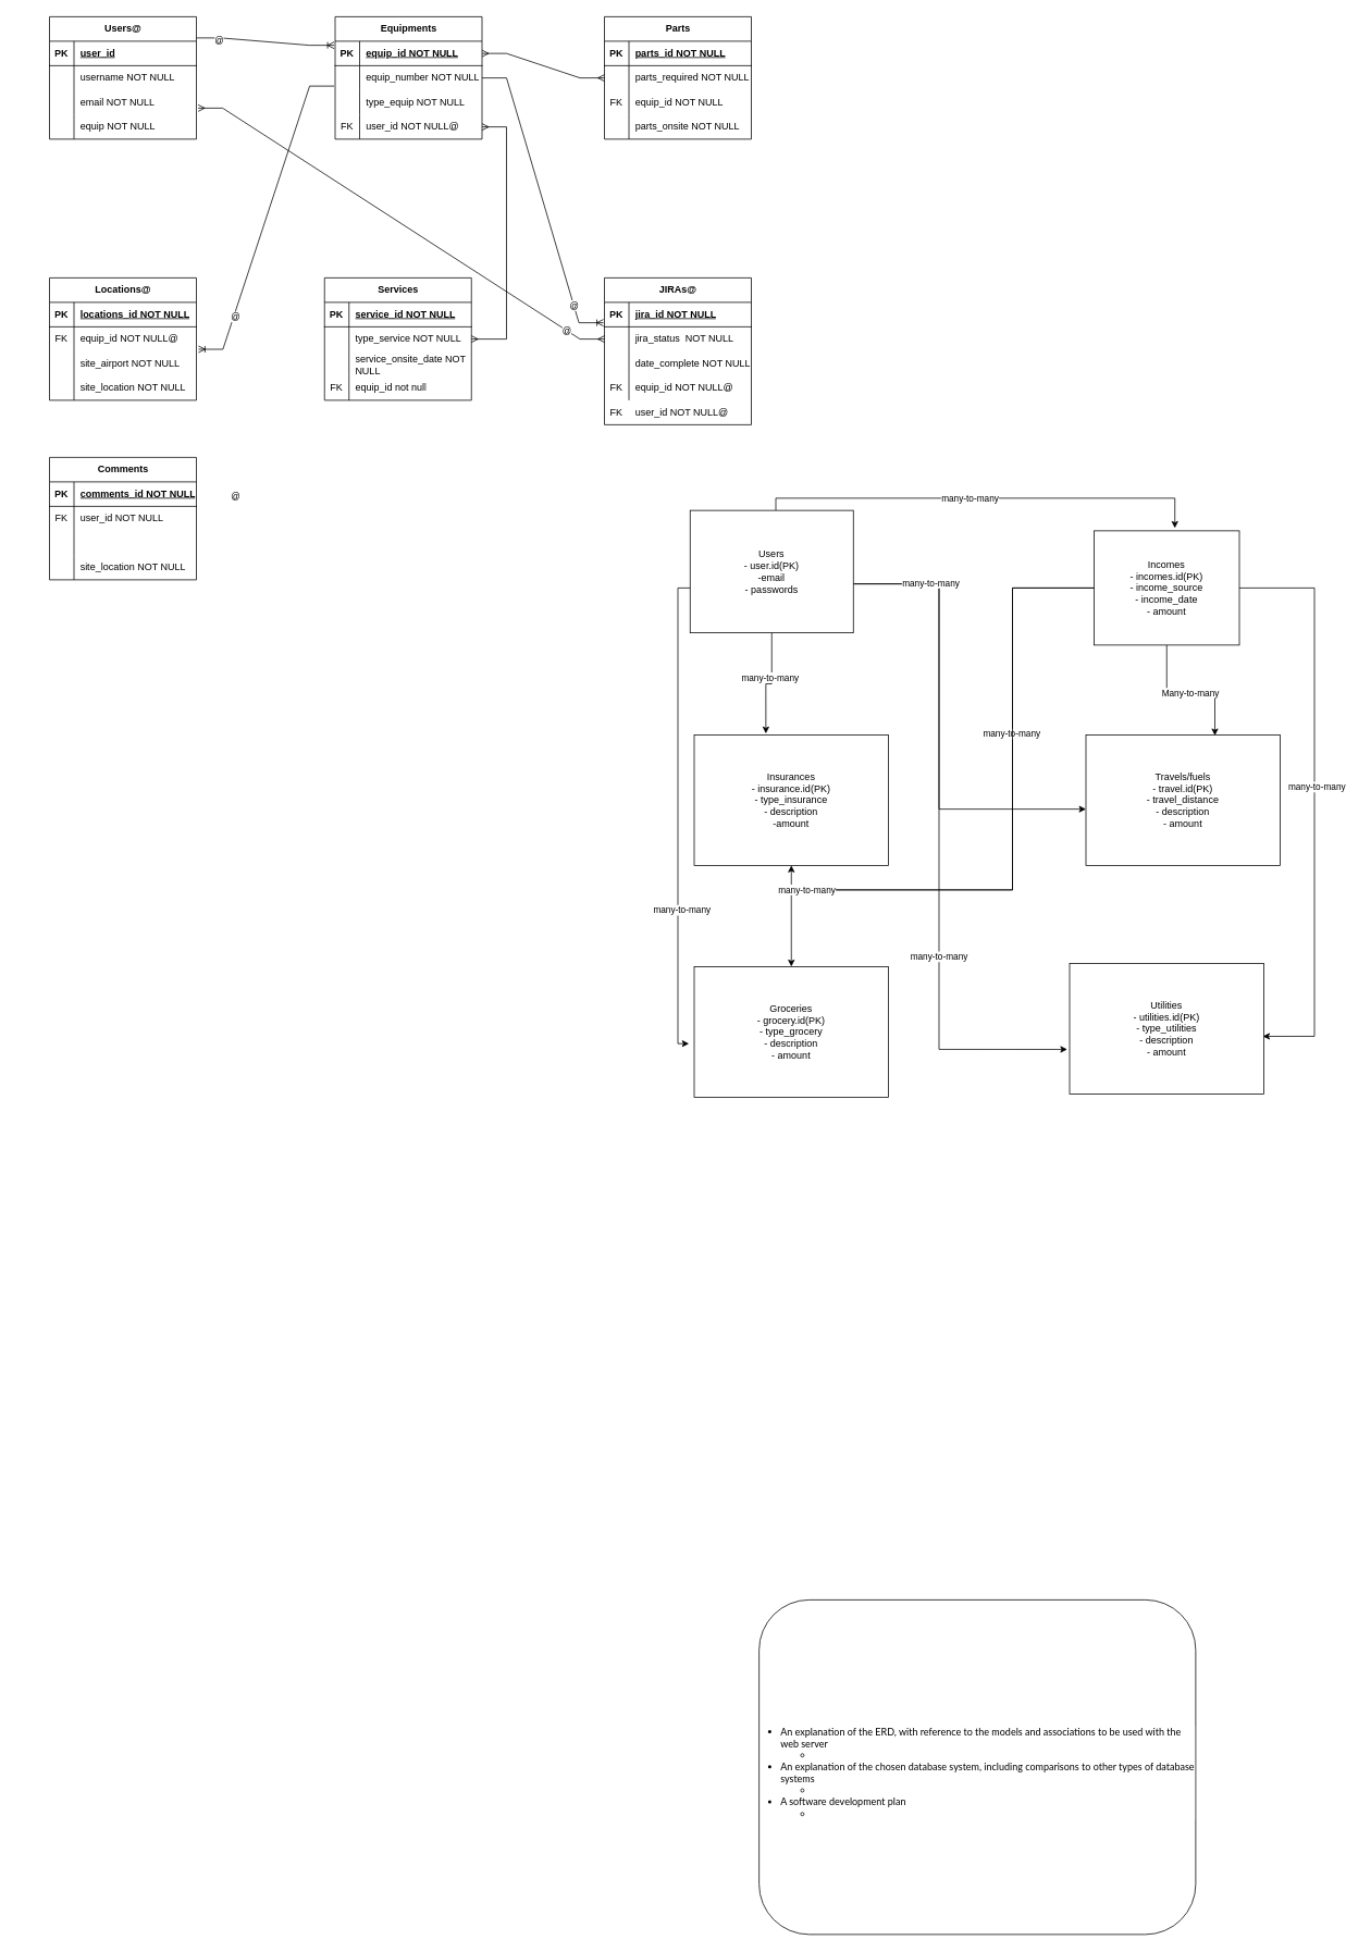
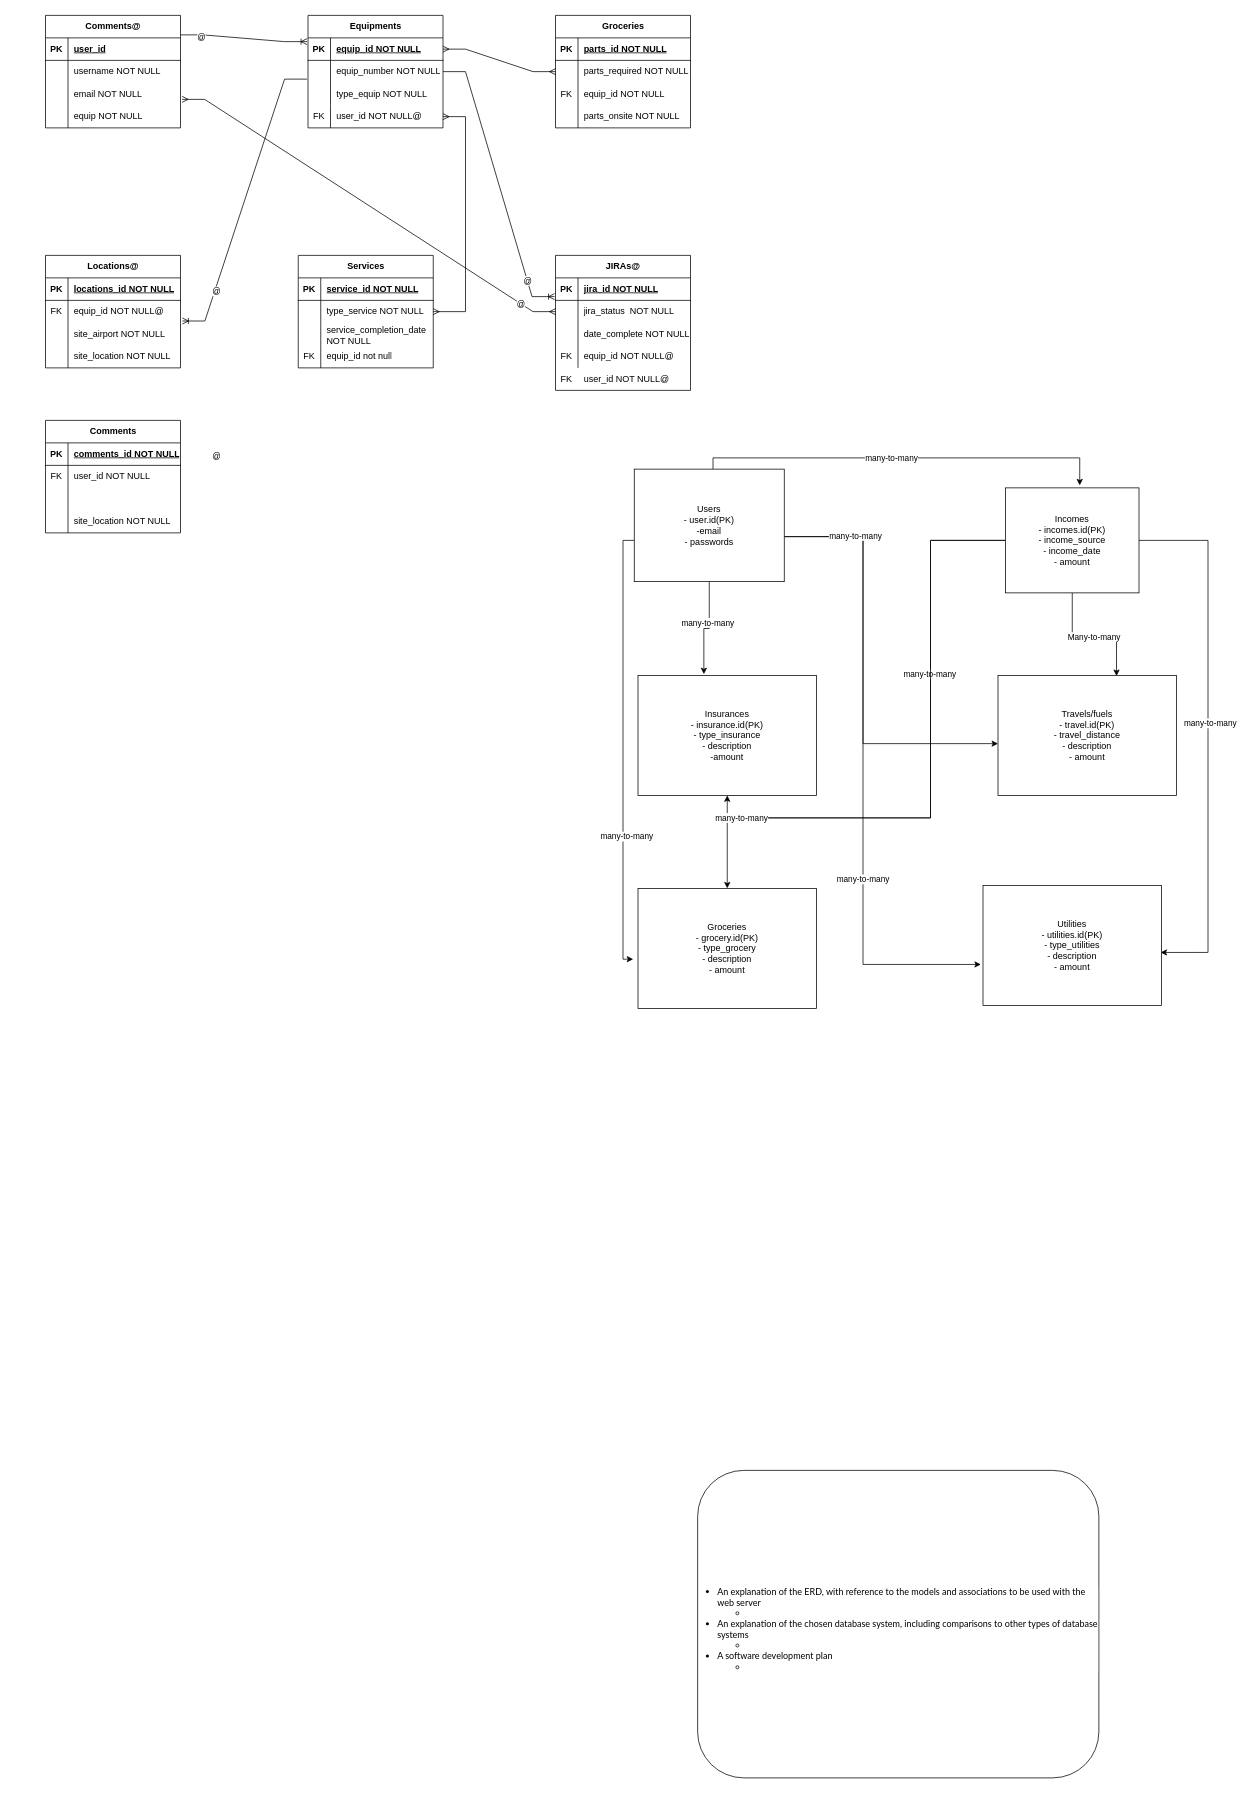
- <mxCell id="27" value="Users@" style="shape=table;startSize=30;container=1;collapsible=1;childLayout=tableLayout;fixedRows=1;rowLines=0;fontStyle=1;align=center;resizeLast=1;html=1;" parent="1" vertex="1"><mxGeometry x="60" y="20" width="180" height="150" as="geometry" /></mxCell>
+ <mxCell id="27" value="Comments@" style="shape=table;startSize=30;container=1;collapsible=1;childLayout=tableLayout;fixedRows=1;rowLines=0;fontStyle=1;align=center;resizeLast=1;html=1;" parent="1" vertex="1"><mxGeometry x="60" y="20" width="180" height="150" as="geometry" /></mxCell>
- <mxCell id="53" value="Parts" style="shape=table;startSize=30;container=1;collapsible=1;childLayout=tableLayout;fixedRows=1;rowLines=0;fontStyle=1;align=center;resizeLast=1;html=1;" parent="1" vertex="1"><mxGeometry x="740" y="20" width="180" height="150" as="geometry" /></mxCell>
+ <mxCell id="53" value="Groceries" style="shape=table;startSize=30;container=1;collapsible=1;childLayout=tableLayout;fixedRows=1;rowLines=0;fontStyle=1;align=center;resizeLast=1;html=1;" parent="1" vertex="1"><mxGeometry x="740" y="20" width="180" height="150" as="geometry" /></mxCell>
- <mxCell id="88" value="service_onsite_date NOT NULL" style="shape=partialRectangle;connectable=0;fillColor=none;top=0;left=0;bottom=0;right=0;align=left;spacingLeft=6;overflow=hidden;whiteSpace=wrap;html=1;" parent="86" vertex="1"><mxGeometry x="30" width="150" height="30" as="geometry"><mxRectangle width="150" height="30" as="alternateBounds" /></mxGeometry></mxCell>
+ <mxCell id="88" value="service_completion_date NOT NULL" style="shape=partialRectangle;connectable=0;fillColor=none;top=0;left=0;bottom=0;right=0;align=left;spacingLeft=6;overflow=hidden;whiteSpace=wrap;html=1;" parent="86" vertex="1"><mxGeometry x="30" width="150" height="30" as="geometry"><mxRectangle width="150" height="30" as="alternateBounds" /></mxGeometry></mxCell>
